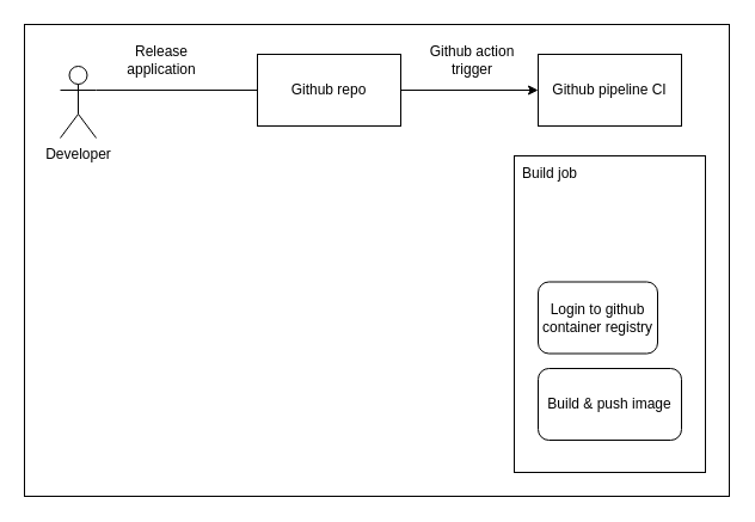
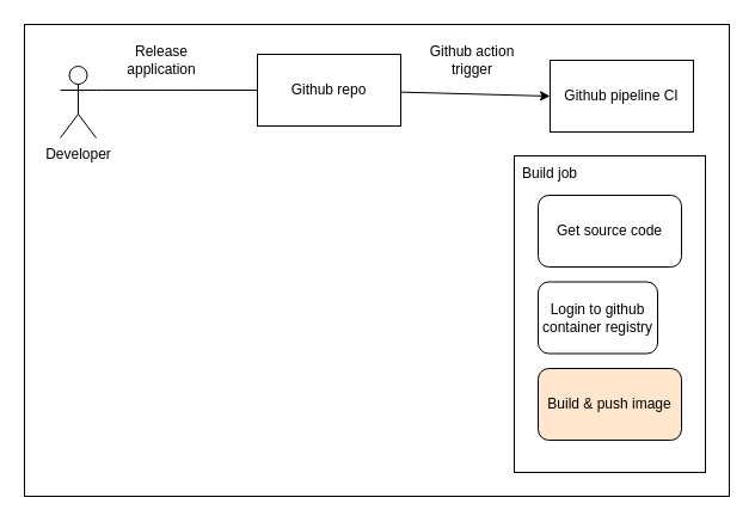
- <mxCell id="9" value="Github pipeline CI" style="rounded=0;whiteSpace=wrap;html=1;" vertex="1" parent="1"><mxGeometry x="450" y="45" width="120" height="60" as="geometry" /></mxCell>
+ <mxCell id="9" value="Github pipeline CI" style="rounded=0;whiteSpace=wrap;html=1;" vertex="1" parent="1"><mxGeometry x="460" y="50" width="120" height="60" as="geometry" /></mxCell>
+ <mxCell id="13" value="Get source code" style="rounded=1;whiteSpace=wrap;html=1;" vertex="1" parent="1"><mxGeometry x="450" y="163" width="120" height="60" as="geometry" /></mxCell>
- <mxCell id="14" value="Build &amp;amp; push image" style="rounded=1;whiteSpace=wrap;html=1;" vertex="1" parent="1"><mxGeometry x="450" y="308" width="120" height="60" as="geometry" /></mxCell>
+ <mxCell id="14" value="Build &amp;amp; push image" style="rounded=1;whiteSpace=wrap;html=1;fillColor=#ffe6cc;" vertex="1" parent="1"><mxGeometry x="450" y="308" width="120" height="60" as="geometry" /></mxCell>
